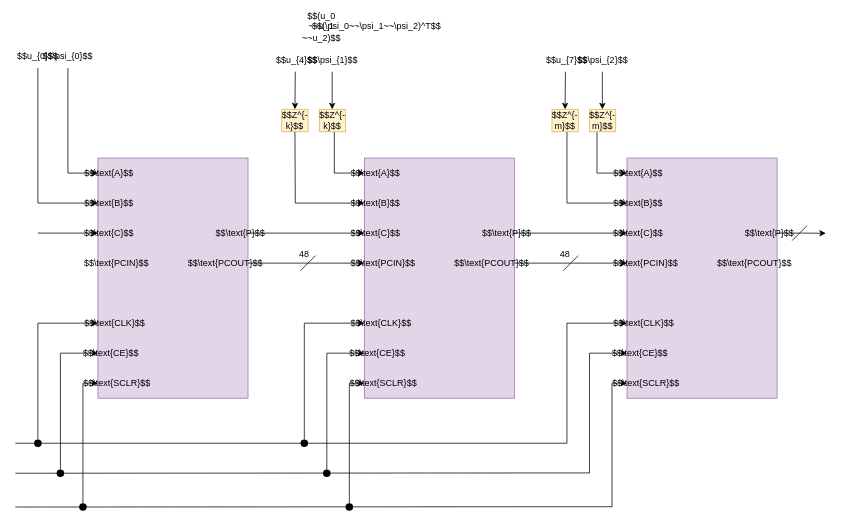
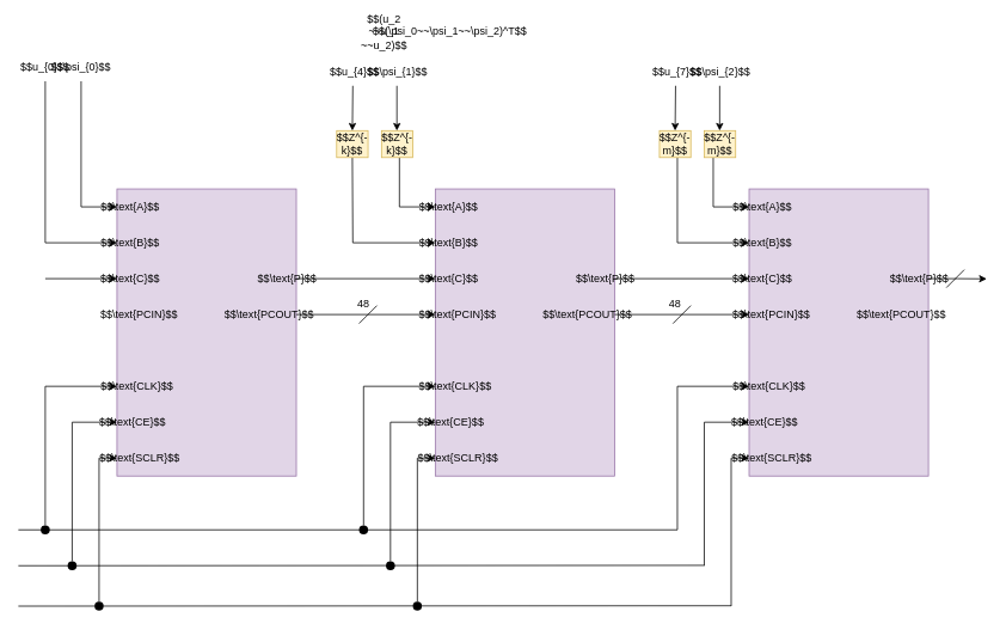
- <mxCell id="87" value="$$(u_0 ~~u_1 ~~u_2)$$" style="text;html=1;align=center;verticalAlign=middle;whiteSpace=wrap;rounded=0;" vertex="1" parent="1"><mxGeometry x="392.5" y="20" width="70" height="30" as="geometry" /></mxCell>
+ <mxCell id="87" value="$$(u_2 ~~u_1 ~~u_2)$$" style="text;html=1;align=center;verticalAlign=middle;whiteSpace=wrap;rounded=0;" vertex="1" parent="1"><mxGeometry x="392.5" y="20" width="70" height="30" as="geometry" /></mxCell>
